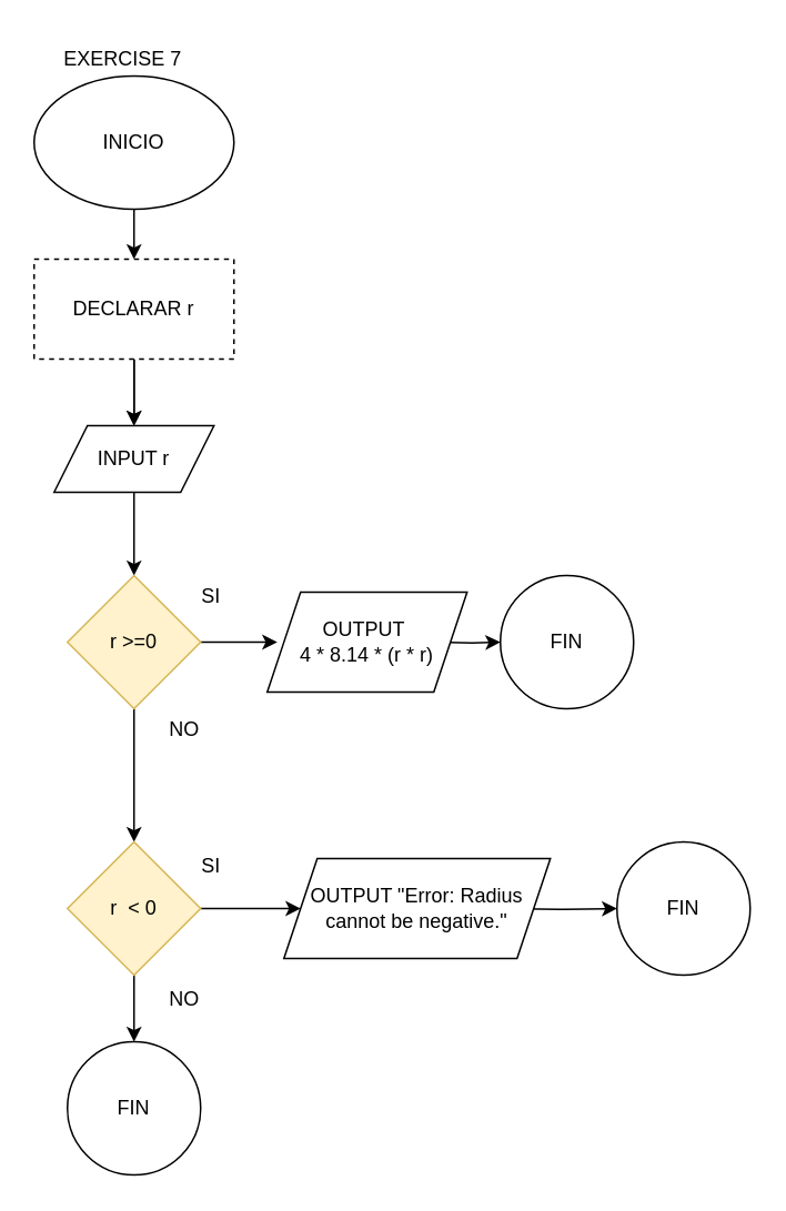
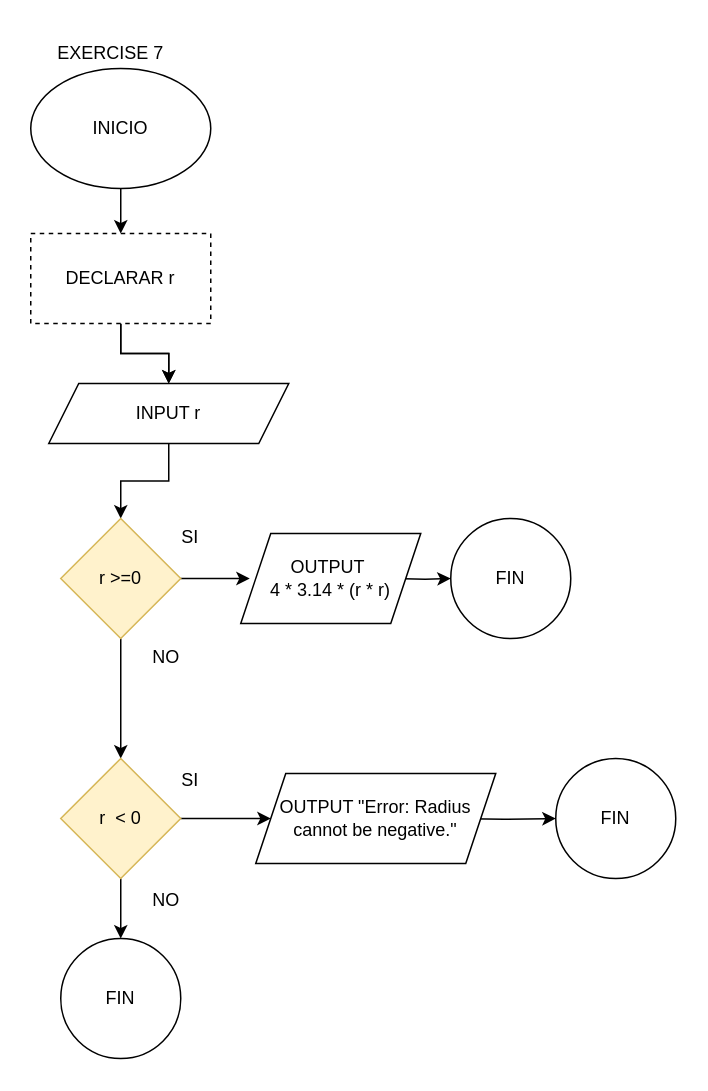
- <mxCell id="9" value="INPUT r" style="shape=parallelogram;perimeter=parallelogramPerimeter;whiteSpace=wrap;html=1;fixedSize=1;" vertex="1" parent="1"><mxGeometry x="32" y="255" width="96" height="40" as="geometry" /></mxCell>
+ <mxCell id="9" value="INPUT r" style="shape=parallelogram;perimeter=parallelogramPerimeter;whiteSpace=wrap;html=1;fixedSize=1;" vertex="1" parent="1"><mxGeometry x="32" y="255" width="160" height="40" as="geometry" /></mxCell>
- <mxCell id="25" value="OUTPUT&amp;nbsp;&lt;div&gt;4 * 8.14 * (r * r)&lt;/div&gt;" style="shape=parallelogram;perimeter=parallelogramPerimeter;whiteSpace=wrap;html=1;fixedSize=1;" vertex="1" parent="1"><mxGeometry x="160" y="355" width="120" height="60" as="geometry" /></mxCell>
+ <mxCell id="25" value="OUTPUT&amp;nbsp;&lt;div&gt;4 * 3.14 * (r * r)&lt;/div&gt;" style="shape=parallelogram;perimeter=parallelogramPerimeter;whiteSpace=wrap;html=1;fixedSize=1;" vertex="1" parent="1"><mxGeometry x="160" y="355" width="120" height="60" as="geometry" /></mxCell>
